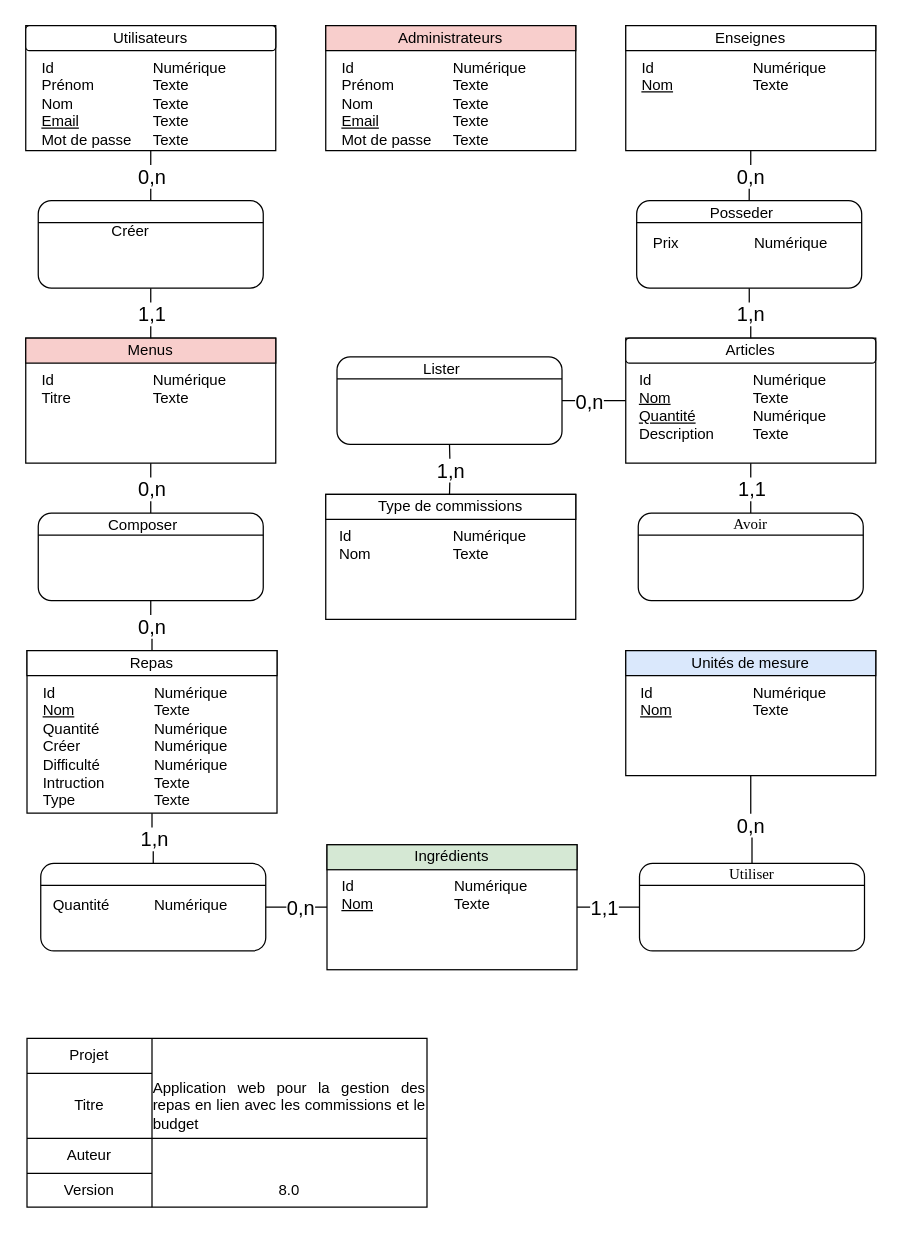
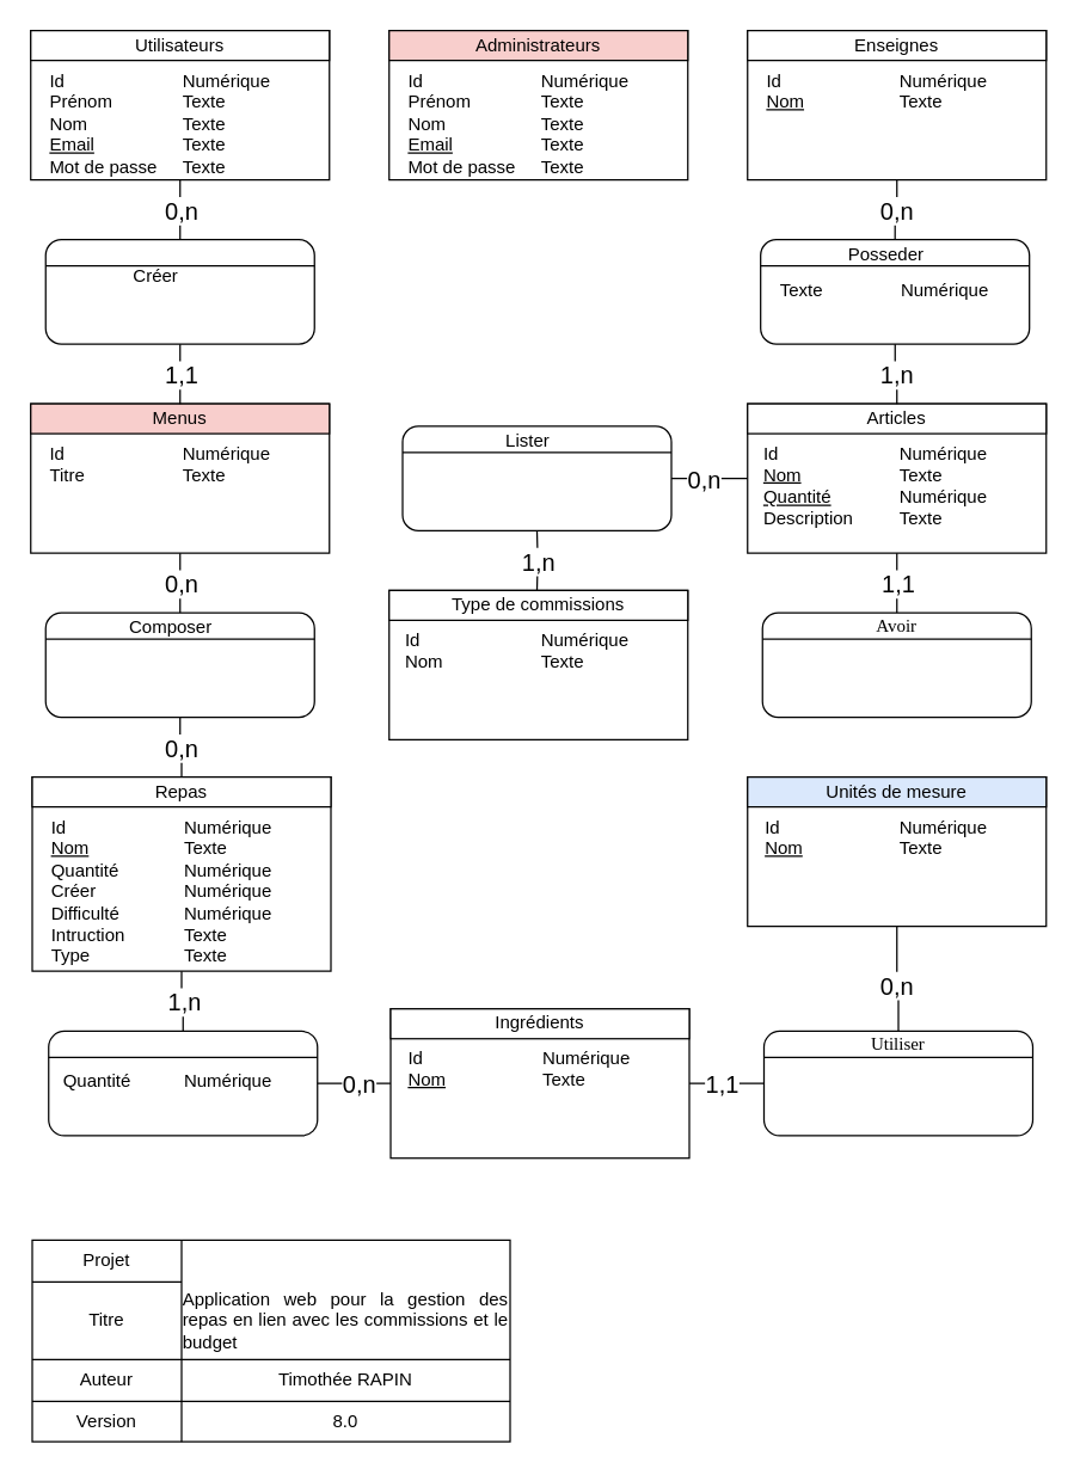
- <mxCell id="15" value="Utilisateurs" style="whiteSpace=wrap;html=1;rounded=1;" parent="1" vertex="1"><mxGeometry x="20" y="20" width="200" height="20" as="geometry" /></mxCell>
+ <mxCell id="15" value="Utilisateurs" style="rounded=0;whiteSpace=wrap;html=1;" parent="1" vertex="1"><mxGeometry x="20" y="20" width="200" height="20" as="geometry" /></mxCell>
- <mxCell id="69" value="Prix" style="text;html=1;strokeColor=none;fillColor=none;align=left;verticalAlign=top;whiteSpace=wrap;rounded=0;" parent="1" vertex="1"><mxGeometry x="520" y="180" width="90" height="60" as="geometry" /></mxCell>
+ <mxCell id="69" value="Texte" style="text;html=1;strokeColor=none;fillColor=none;align=left;verticalAlign=top;whiteSpace=wrap;rounded=0;" parent="1" vertex="1"><mxGeometry x="520" y="180" width="90" height="60" as="geometry" /></mxCell>
- <mxCell id="34" value="Articles" style="whiteSpace=wrap;html=1;rounded=1;" parent="1" vertex="1"><mxGeometry x="500" y="270" width="200" height="20" as="geometry" /></mxCell>
+ <mxCell id="34" value="Articles" style="rounded=0;whiteSpace=wrap;html=1;" parent="1" vertex="1"><mxGeometry x="500" y="270" width="200" height="20" as="geometry" /></mxCell>
- <mxCell id="42" value="Ingrédients" style="rounded=0;whiteSpace=wrap;html=1;fillColor=#d5e8d4;" parent="1" vertex="1"><mxGeometry x="261" y="675.29" width="200" height="20" as="geometry" /></mxCell>
+ <mxCell id="42" value="Ingrédients" style="rounded=0;whiteSpace=wrap;html=1;" parent="1" vertex="1"><mxGeometry x="261" y="675.29" width="200" height="20" as="geometry" /></mxCell>
+ <mxCell id="10" value="Timothée RAPIN" style="shape=partialRectangle;html=1;whiteSpace=wrap;connectable=0;overflow=hidden;fillColor=none;top=0;left=0;bottom=0;right=0;" parent="8" vertex="1"><mxGeometry x="100" width="220" height="28" as="geometry"><mxRectangle width="220" height="28" as="alternateBounds" /></mxGeometry></mxCell>
